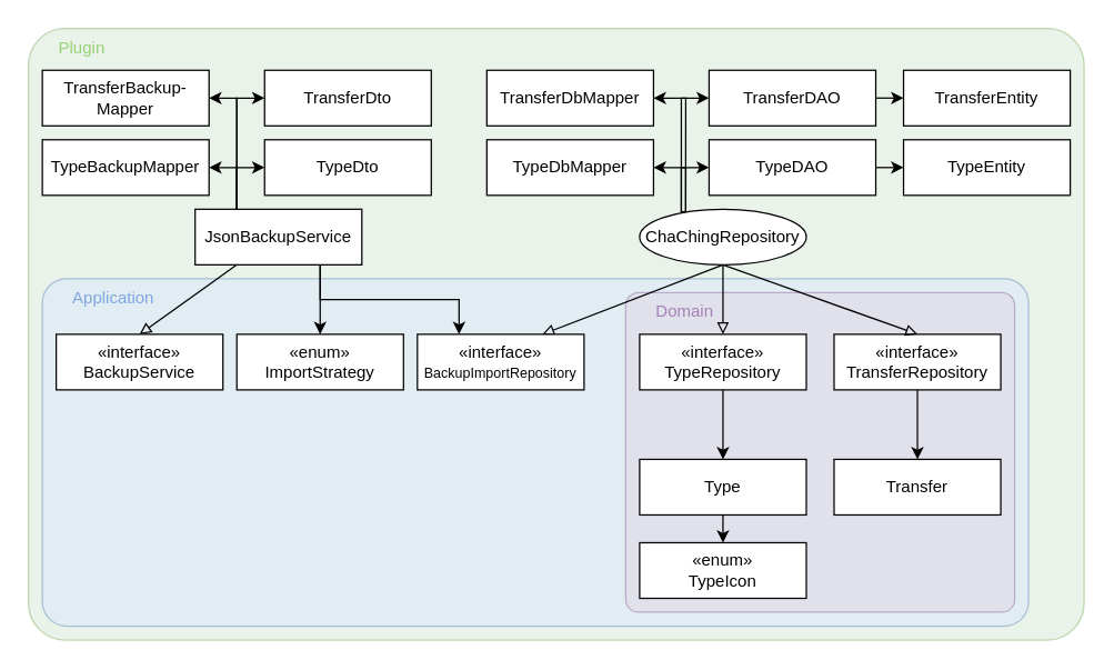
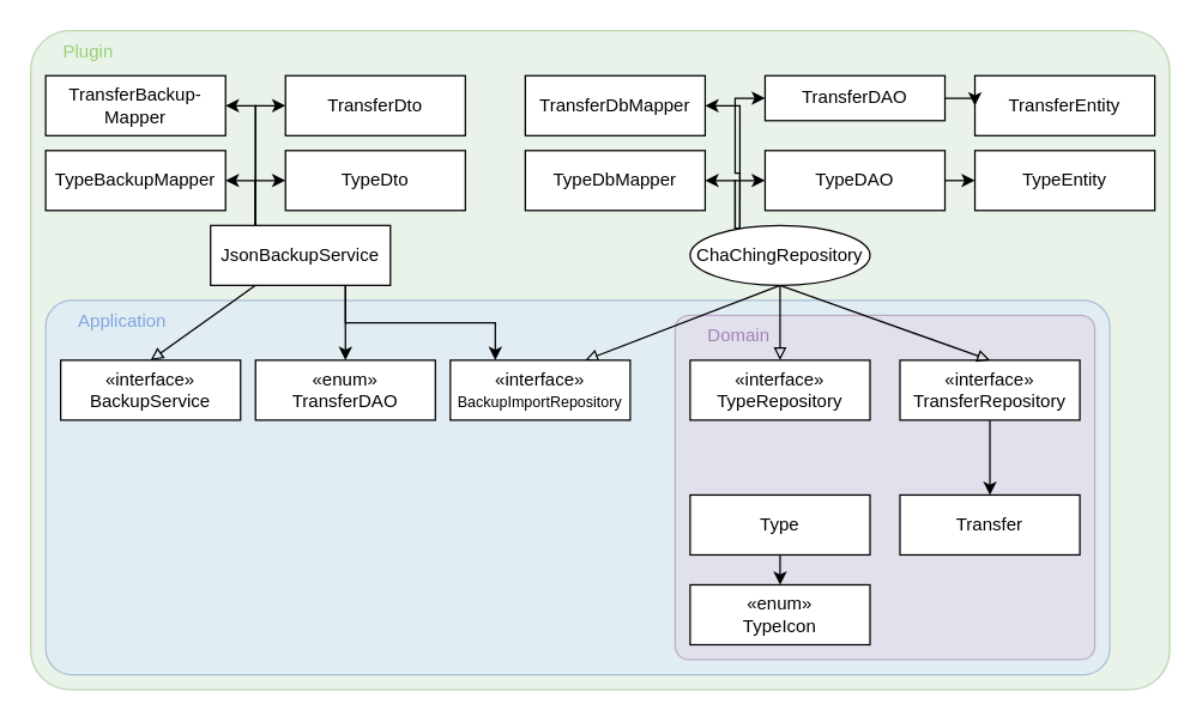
- <mxCell id="24" value="TransferDAO" style="rounded=0;whiteSpace=wrap;html=1;fontColor=#000000;fontSize=12;" parent="1" vertex="1"><mxGeometry x="510" y="50" width="120" height="40" as="geometry" /></mxCell>
+ <mxCell id="24" value="TransferDAO" style="rounded=0;whiteSpace=wrap;html=1;fontColor=#000000;fontSize=12;" parent="1" vertex="1"><mxGeometry x="510" y="50" width="120" height="30" as="geometry" /></mxCell>
- <mxCell id="43" value="&lt;div&gt;&lt;font&gt;&lt;span&gt;«enum»&lt;/span&gt;&lt;/font&gt;&lt;/div&gt;ImportStrategy" style="rounded=0;whiteSpace=wrap;html=1;fontColor=#000000;fontSize=12;" vertex="1" parent="1"><mxGeometry x="170" y="240" width="120" height="40" as="geometry" /></mxCell>
+ <mxCell id="43" value="&lt;div&gt;&lt;font&gt;&lt;span&gt;«enum»&lt;/span&gt;&lt;/font&gt;&lt;/div&gt;TransferDAO" style="rounded=0;whiteSpace=wrap;html=1;fontColor=#000000;fontSize=12;" vertex="1" parent="1"><mxGeometry x="170" y="240" width="120" height="40" as="geometry" /></mxCell>
- <mxCell id="9" style="edgeStyle=orthogonalEdgeStyle;rounded=0;orthogonalLoop=1;jettySize=auto;html=1;exitX=0.5;exitY=1;exitDx=0;exitDy=0;entryX=0.5;entryY=0;entryDx=0;entryDy=0;" parent="1" source="10" target="7" edge="1"><mxGeometry relative="1" as="geometry" /></mxCell>
